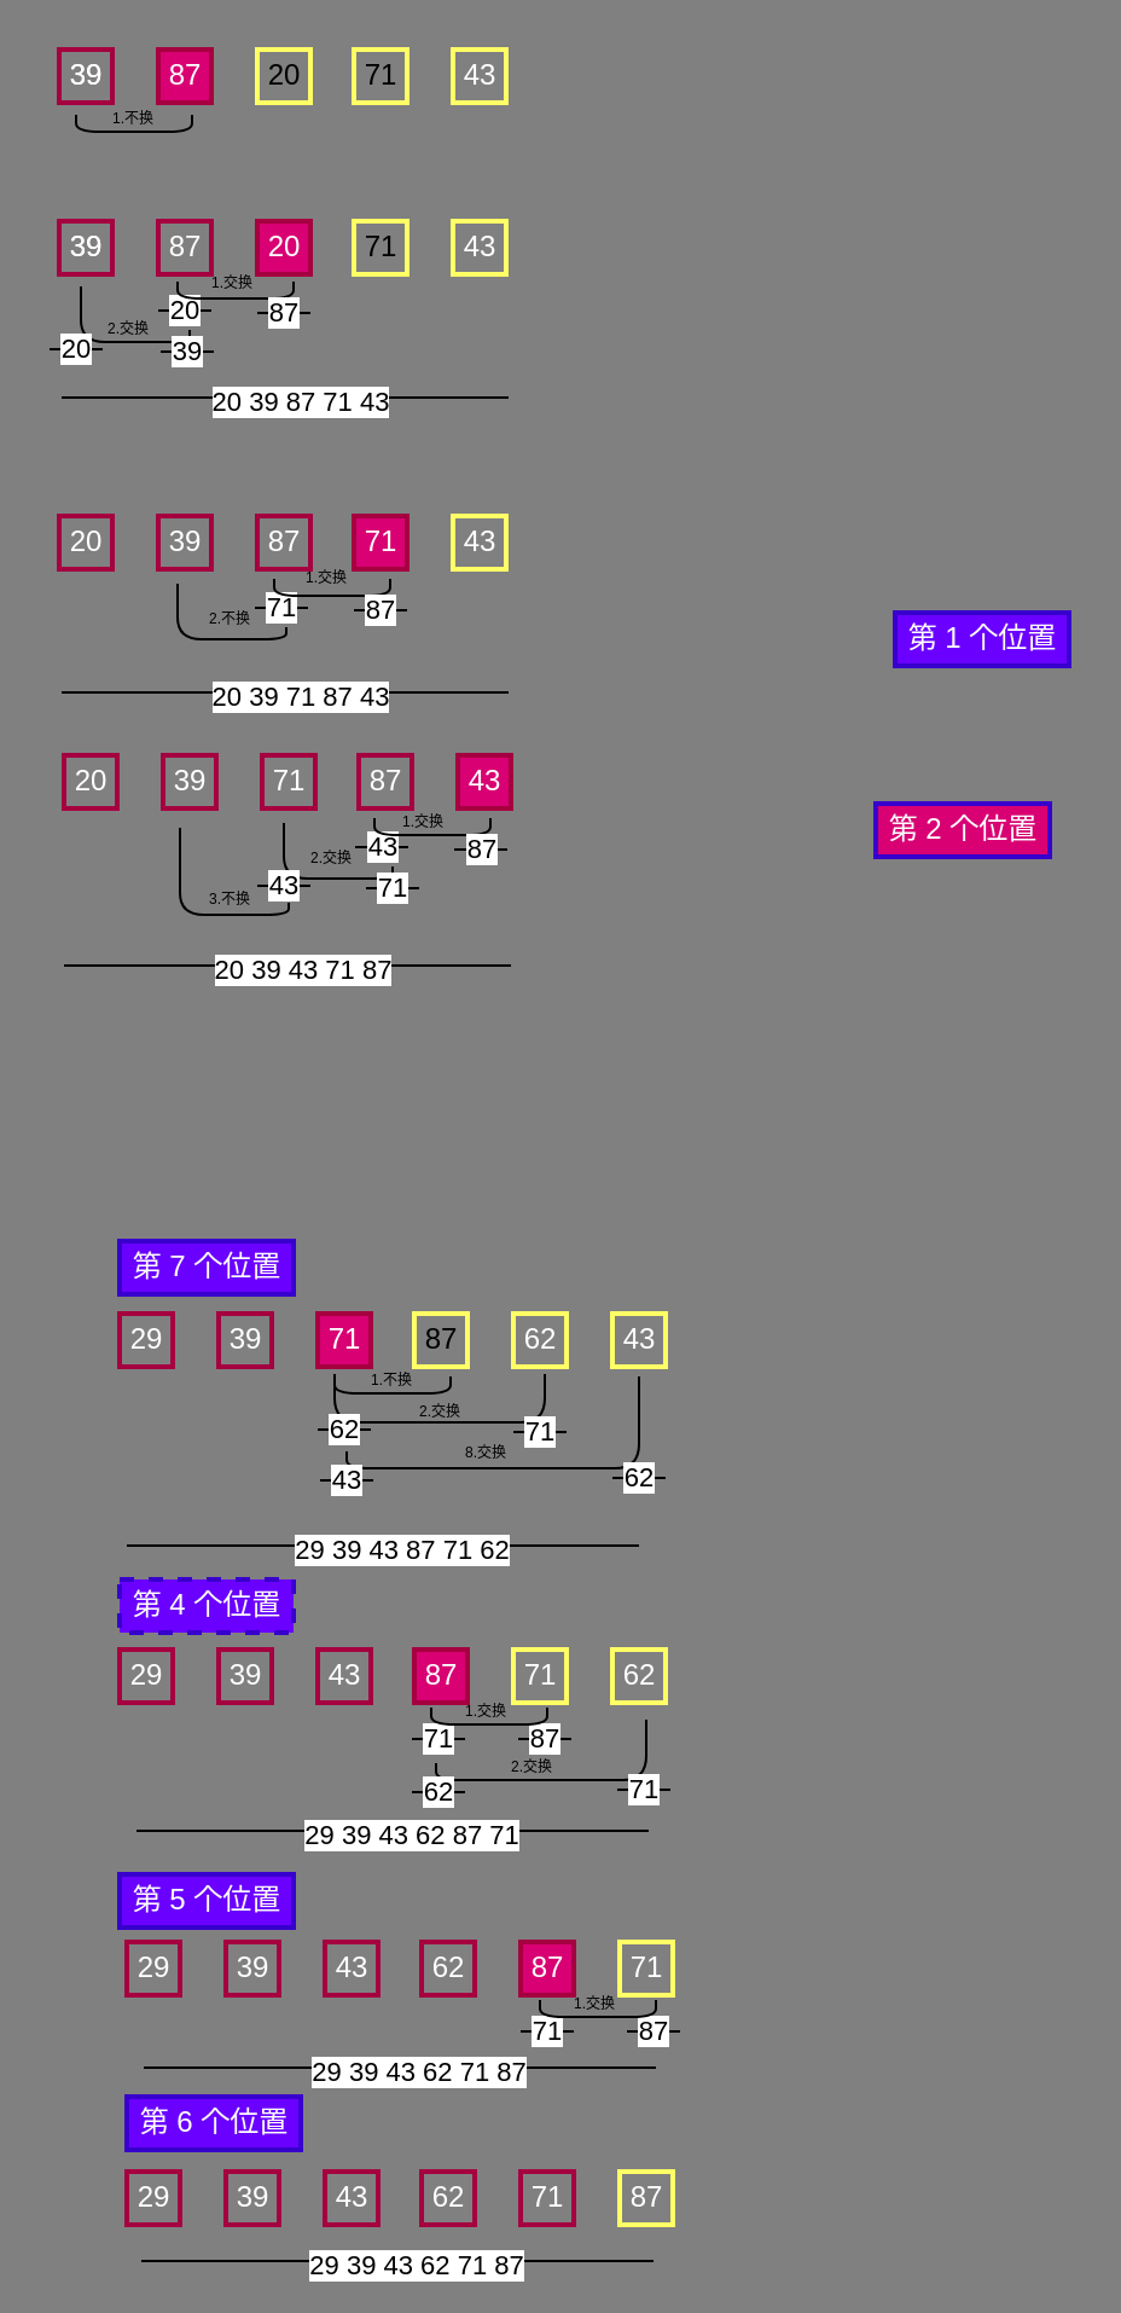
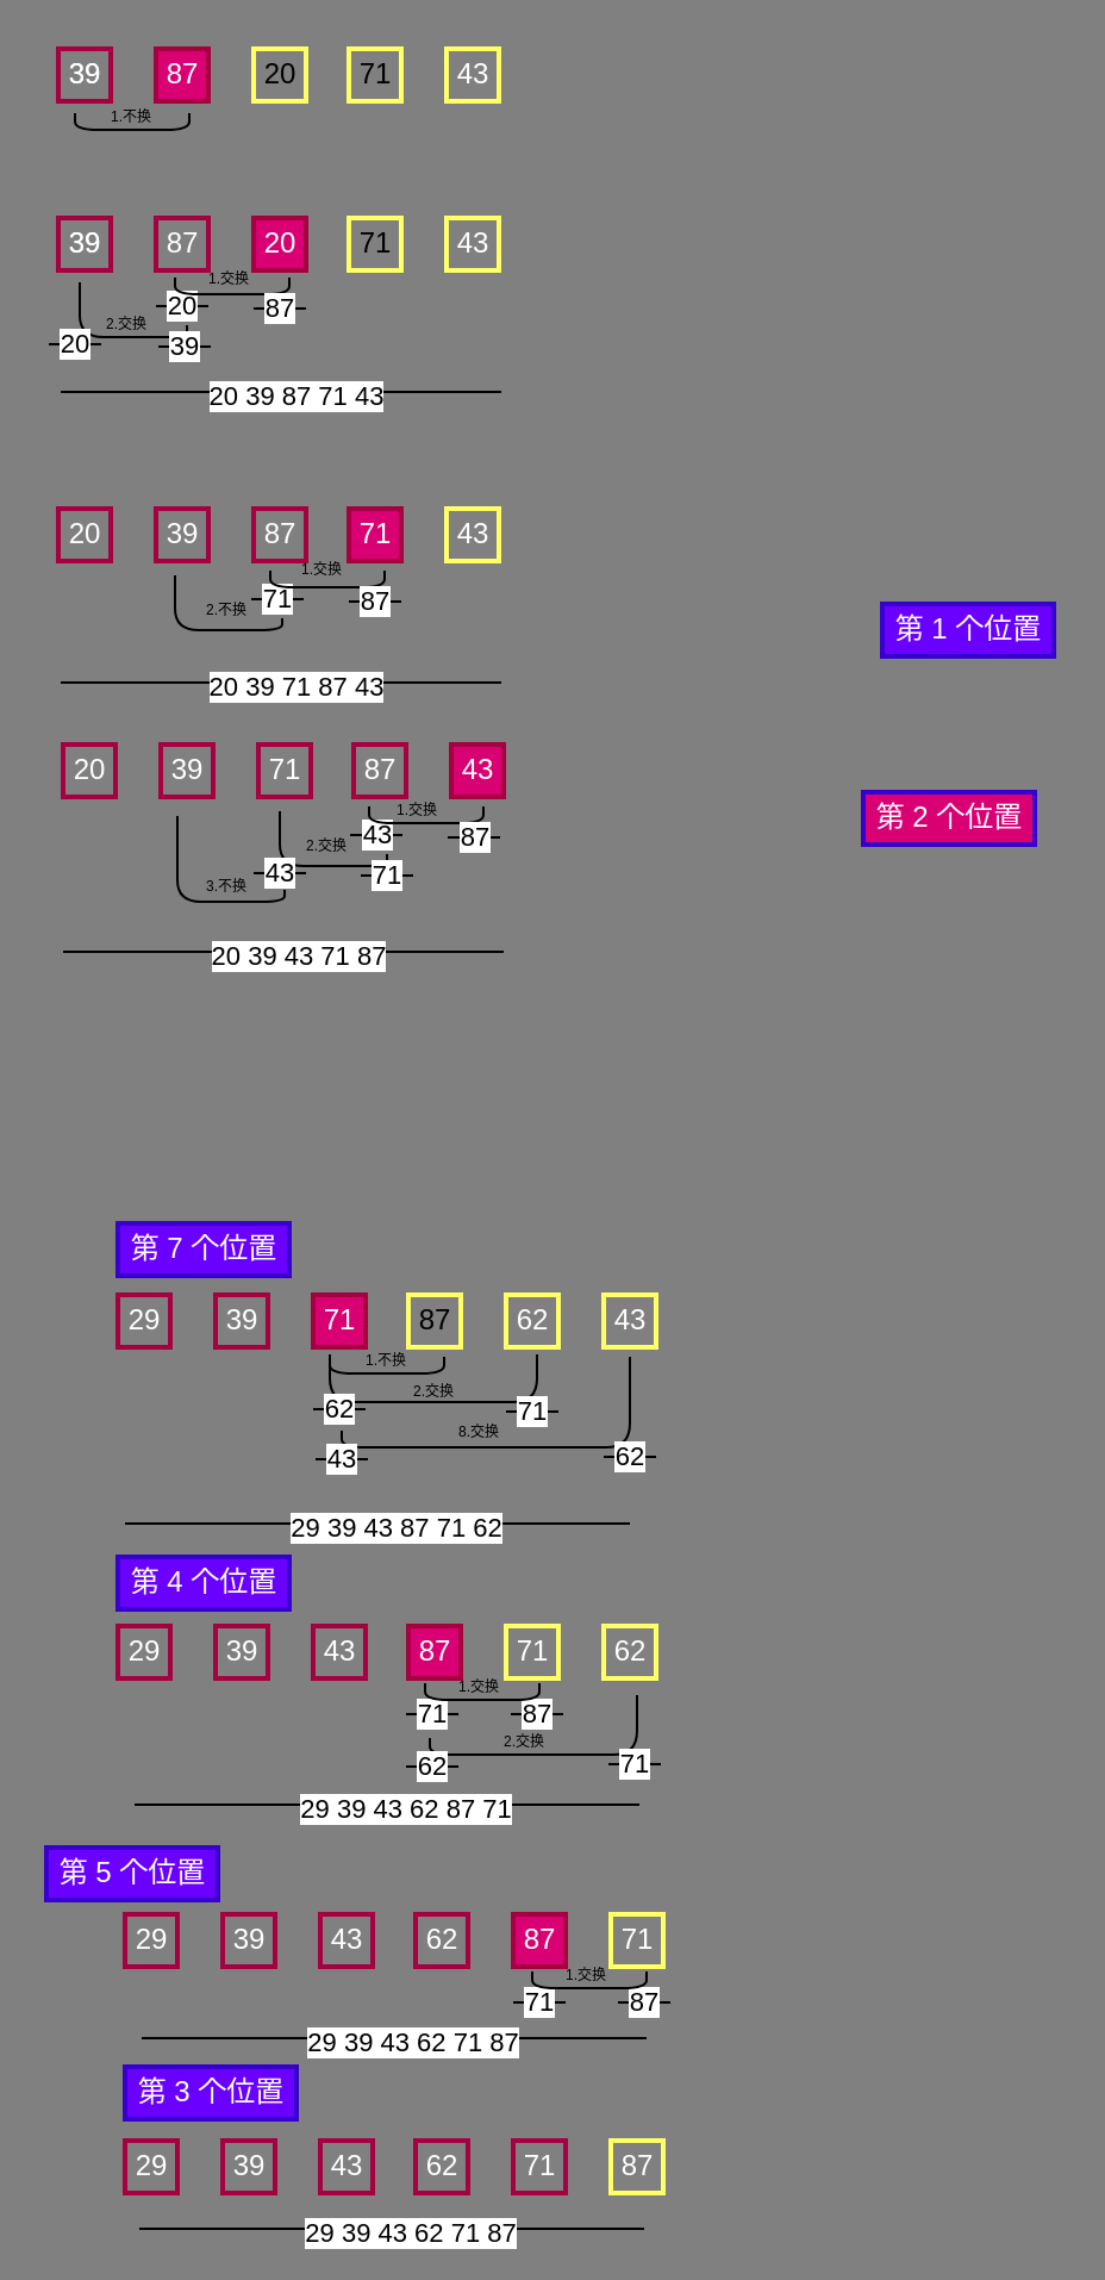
- <mxCell id="60" value="第 4 个位置" style="align=center;strokeColor=#3700CC;html=1;fillColor=#6a00ff;strokeWidth=2;fontColor=#ffffff;dashed=1;" vertex="1" parent="1"><mxGeometry x="49" y="653" width="72" height="22" as="geometry" /></mxCell>
+ <mxCell id="60" value="第 4 个位置" style="align=center;strokeColor=#3700CC;html=1;fillColor=#6a00ff;strokeWidth=2;fontColor=#ffffff;" vertex="1" parent="1"><mxGeometry x="49" y="653" width="72" height="22" as="geometry" /></mxCell>
- <mxCell id="61" value="第 5 个位置" style="align=center;strokeColor=#3700CC;html=1;fillColor=#6a00ff;strokeWidth=2;fontColor=#ffffff;" vertex="1" parent="1"><mxGeometry x="49" y="775" width="72" height="22" as="geometry" /></mxCell>
+ <mxCell id="61" value="第 5 个位置" style="align=center;strokeColor=#3700CC;html=1;fillColor=#6a00ff;strokeWidth=2;fontColor=#ffffff;" vertex="1" parent="1"><mxGeometry x="19" y="775" width="72" height="22" as="geometry" /></mxCell>
- <mxCell id="62" value="第 6 个位置" style="align=center;strokeColor=#3700CC;html=1;fillColor=#6a00ff;strokeWidth=2;fontColor=#ffffff;" vertex="1" parent="1"><mxGeometry x="52" y="867" width="72" height="22" as="geometry" /></mxCell>
+ <mxCell id="62" value="第 3 个位置" style="align=center;strokeColor=#3700CC;html=1;fillColor=#6a00ff;strokeWidth=2;fontColor=#ffffff;" vertex="1" parent="1"><mxGeometry x="52" y="867" width="72" height="22" as="geometry" /></mxCell>
